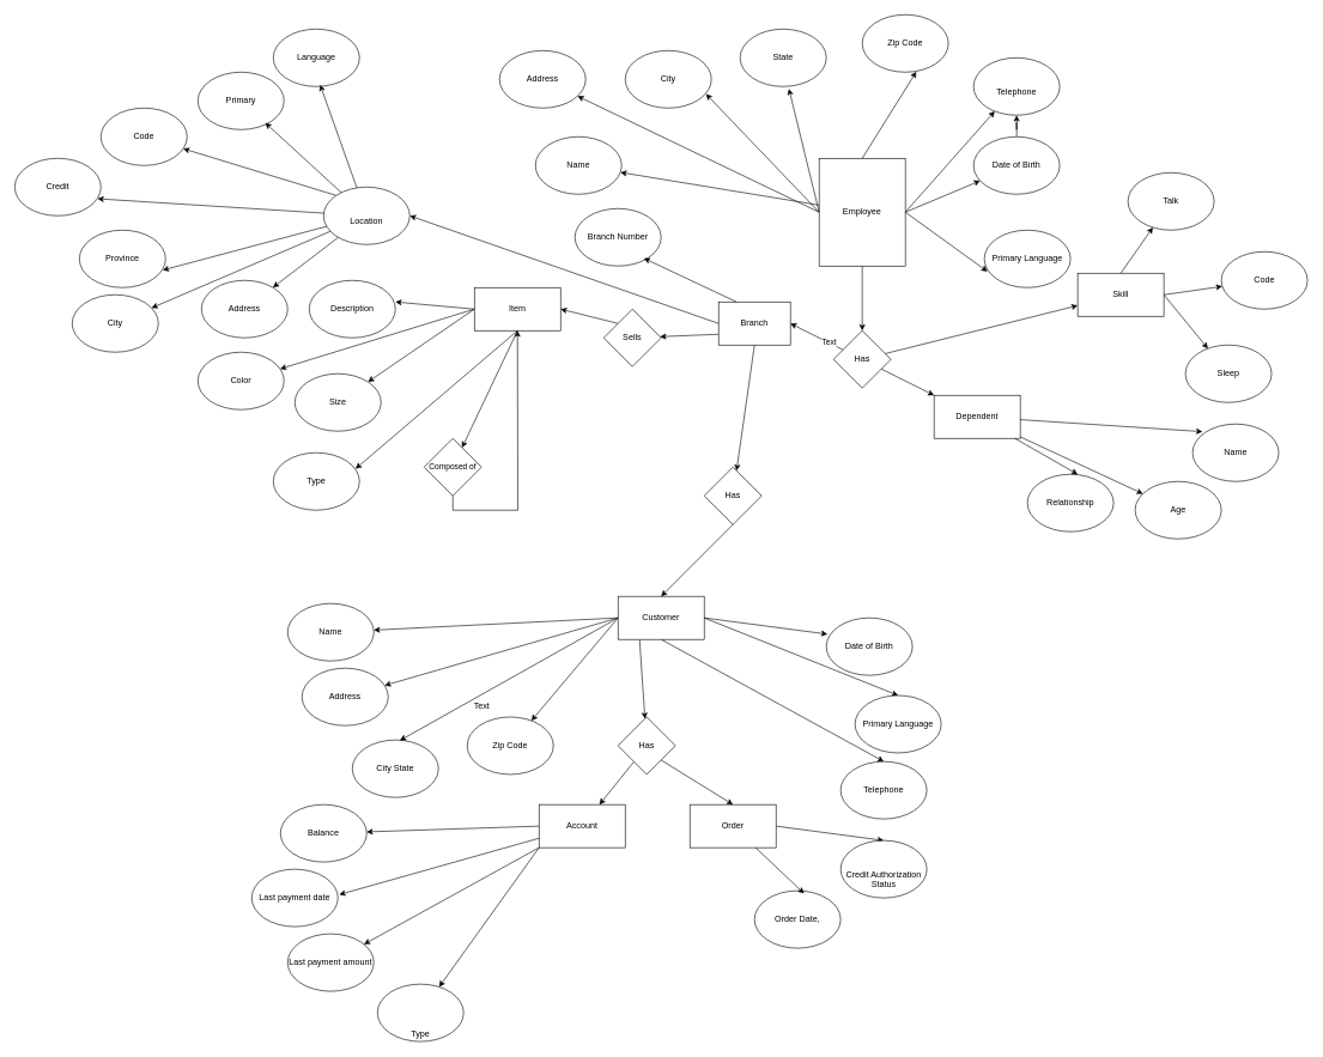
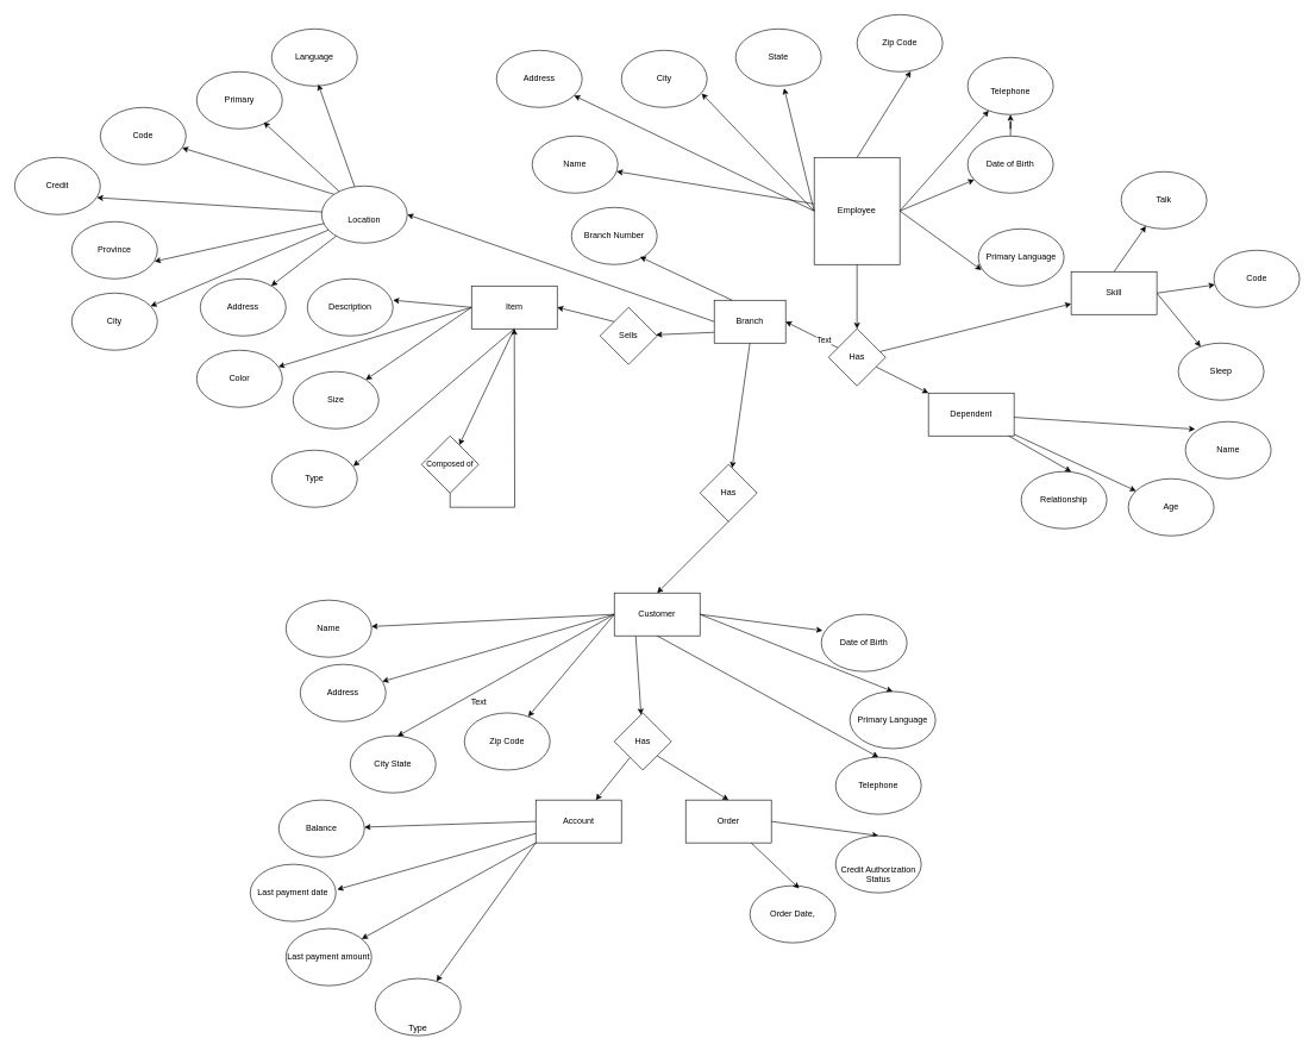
- <mxCell id="60" value="Province" style="ellipse;whiteSpace=wrap;html=1;" vertex="1" parent="1"><mxGeometry x="110" y="320" width="120" height="80" as="geometry" /></mxCell>
+ <mxCell id="60" value="Province" style="ellipse;whiteSpace=wrap;html=1;" vertex="1" parent="1"><mxGeometry x="100" y="310" width="120" height="80" as="geometry" /></mxCell>
